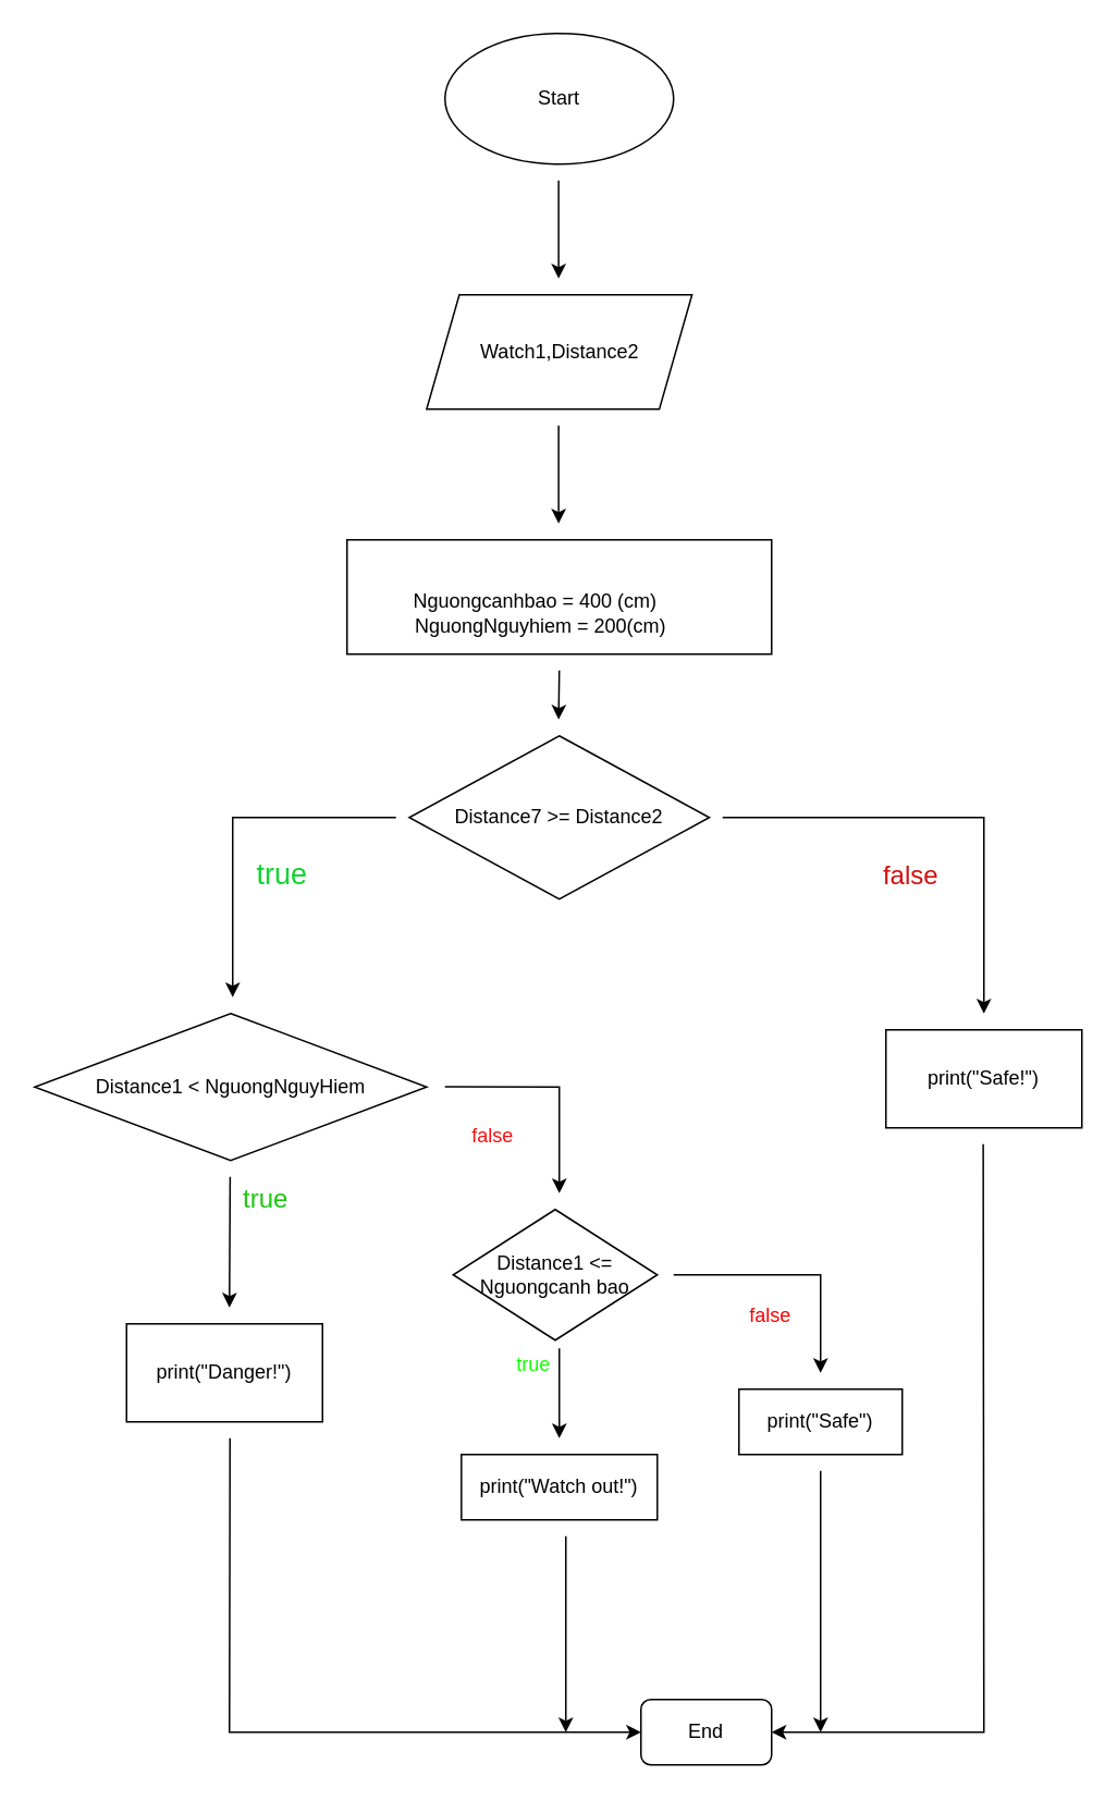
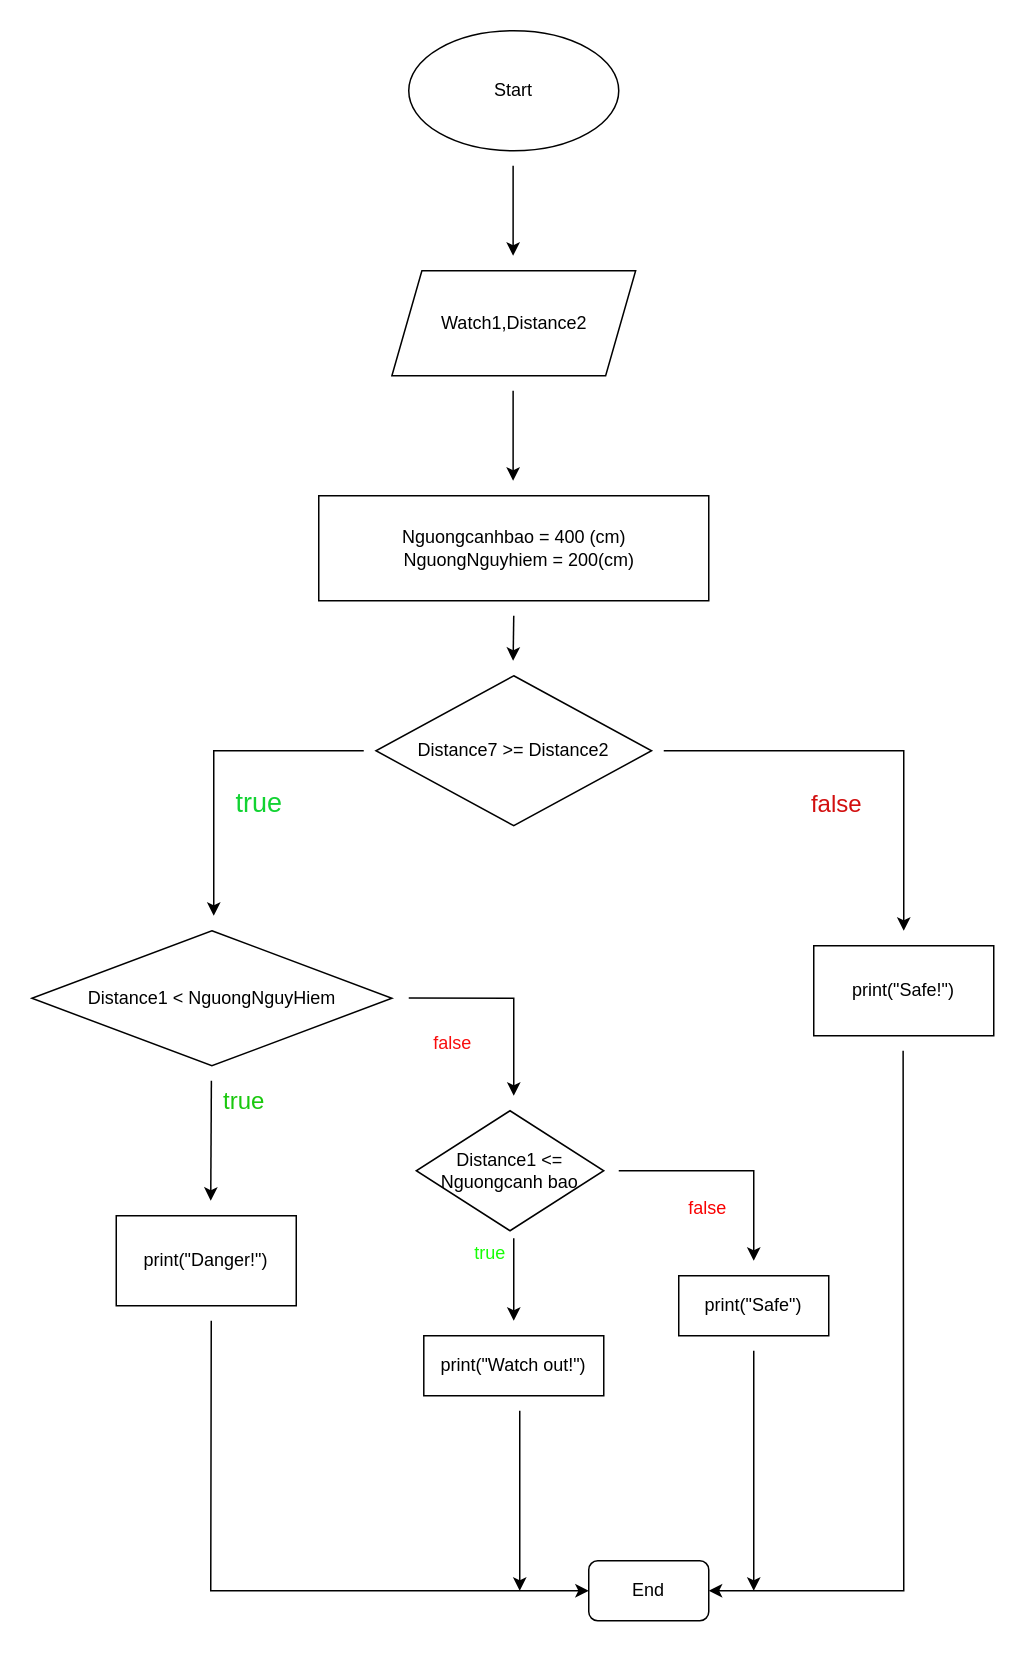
- <mxCell id="11" value="Nguongcanhbao = 400 (cm)&lt;br&gt;&amp;nbsp; NguongNguyhiem = 200(cm)" style="text;html=1;align=center;verticalAlign=middle;resizable=0;points=[];autosize=1;strokeColor=none;fillColor=none;" parent="1" vertex="1"><mxGeometry x="237" y="355" width="180" height="40" as="geometry" /></mxCell>
+ <mxCell id="11" value="Nguongcanhbao = 400 (cm)&lt;br&gt;&amp;nbsp; NguongNguyhiem = 200(cm)" style="text;html=1;align=center;verticalAlign=middle;resizable=0;points=[];autosize=1;strokeColor=none;fillColor=none;" parent="1" vertex="1"><mxGeometry x="252" y="345" width="180" height="40" as="geometry" /></mxCell>
